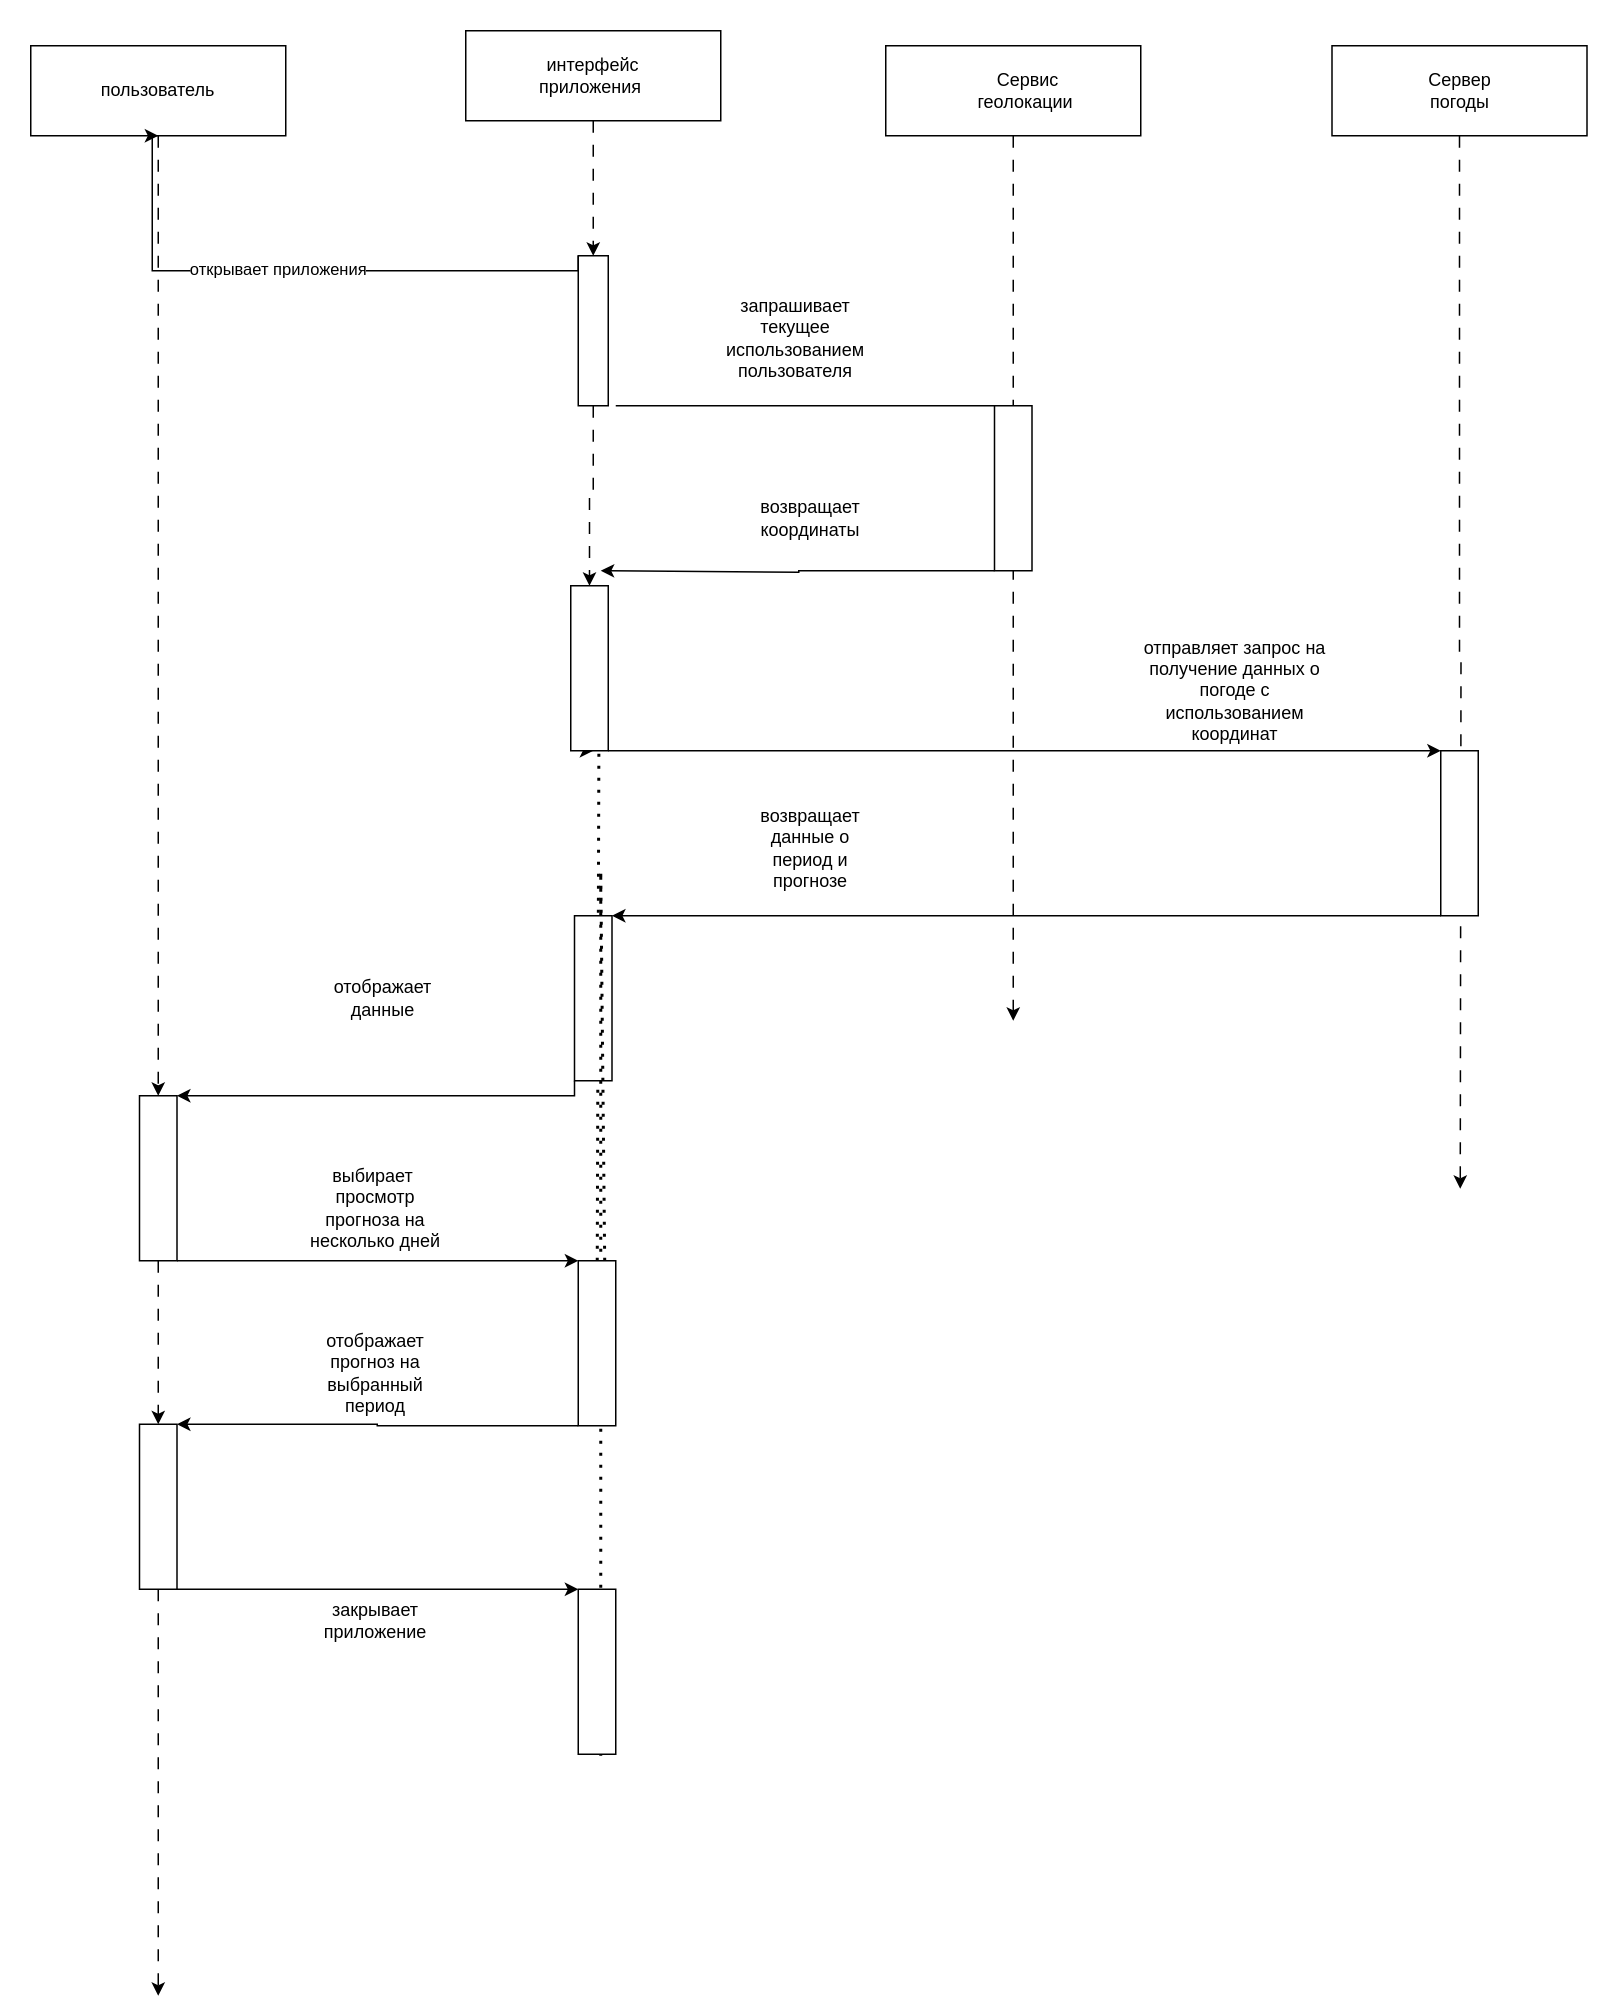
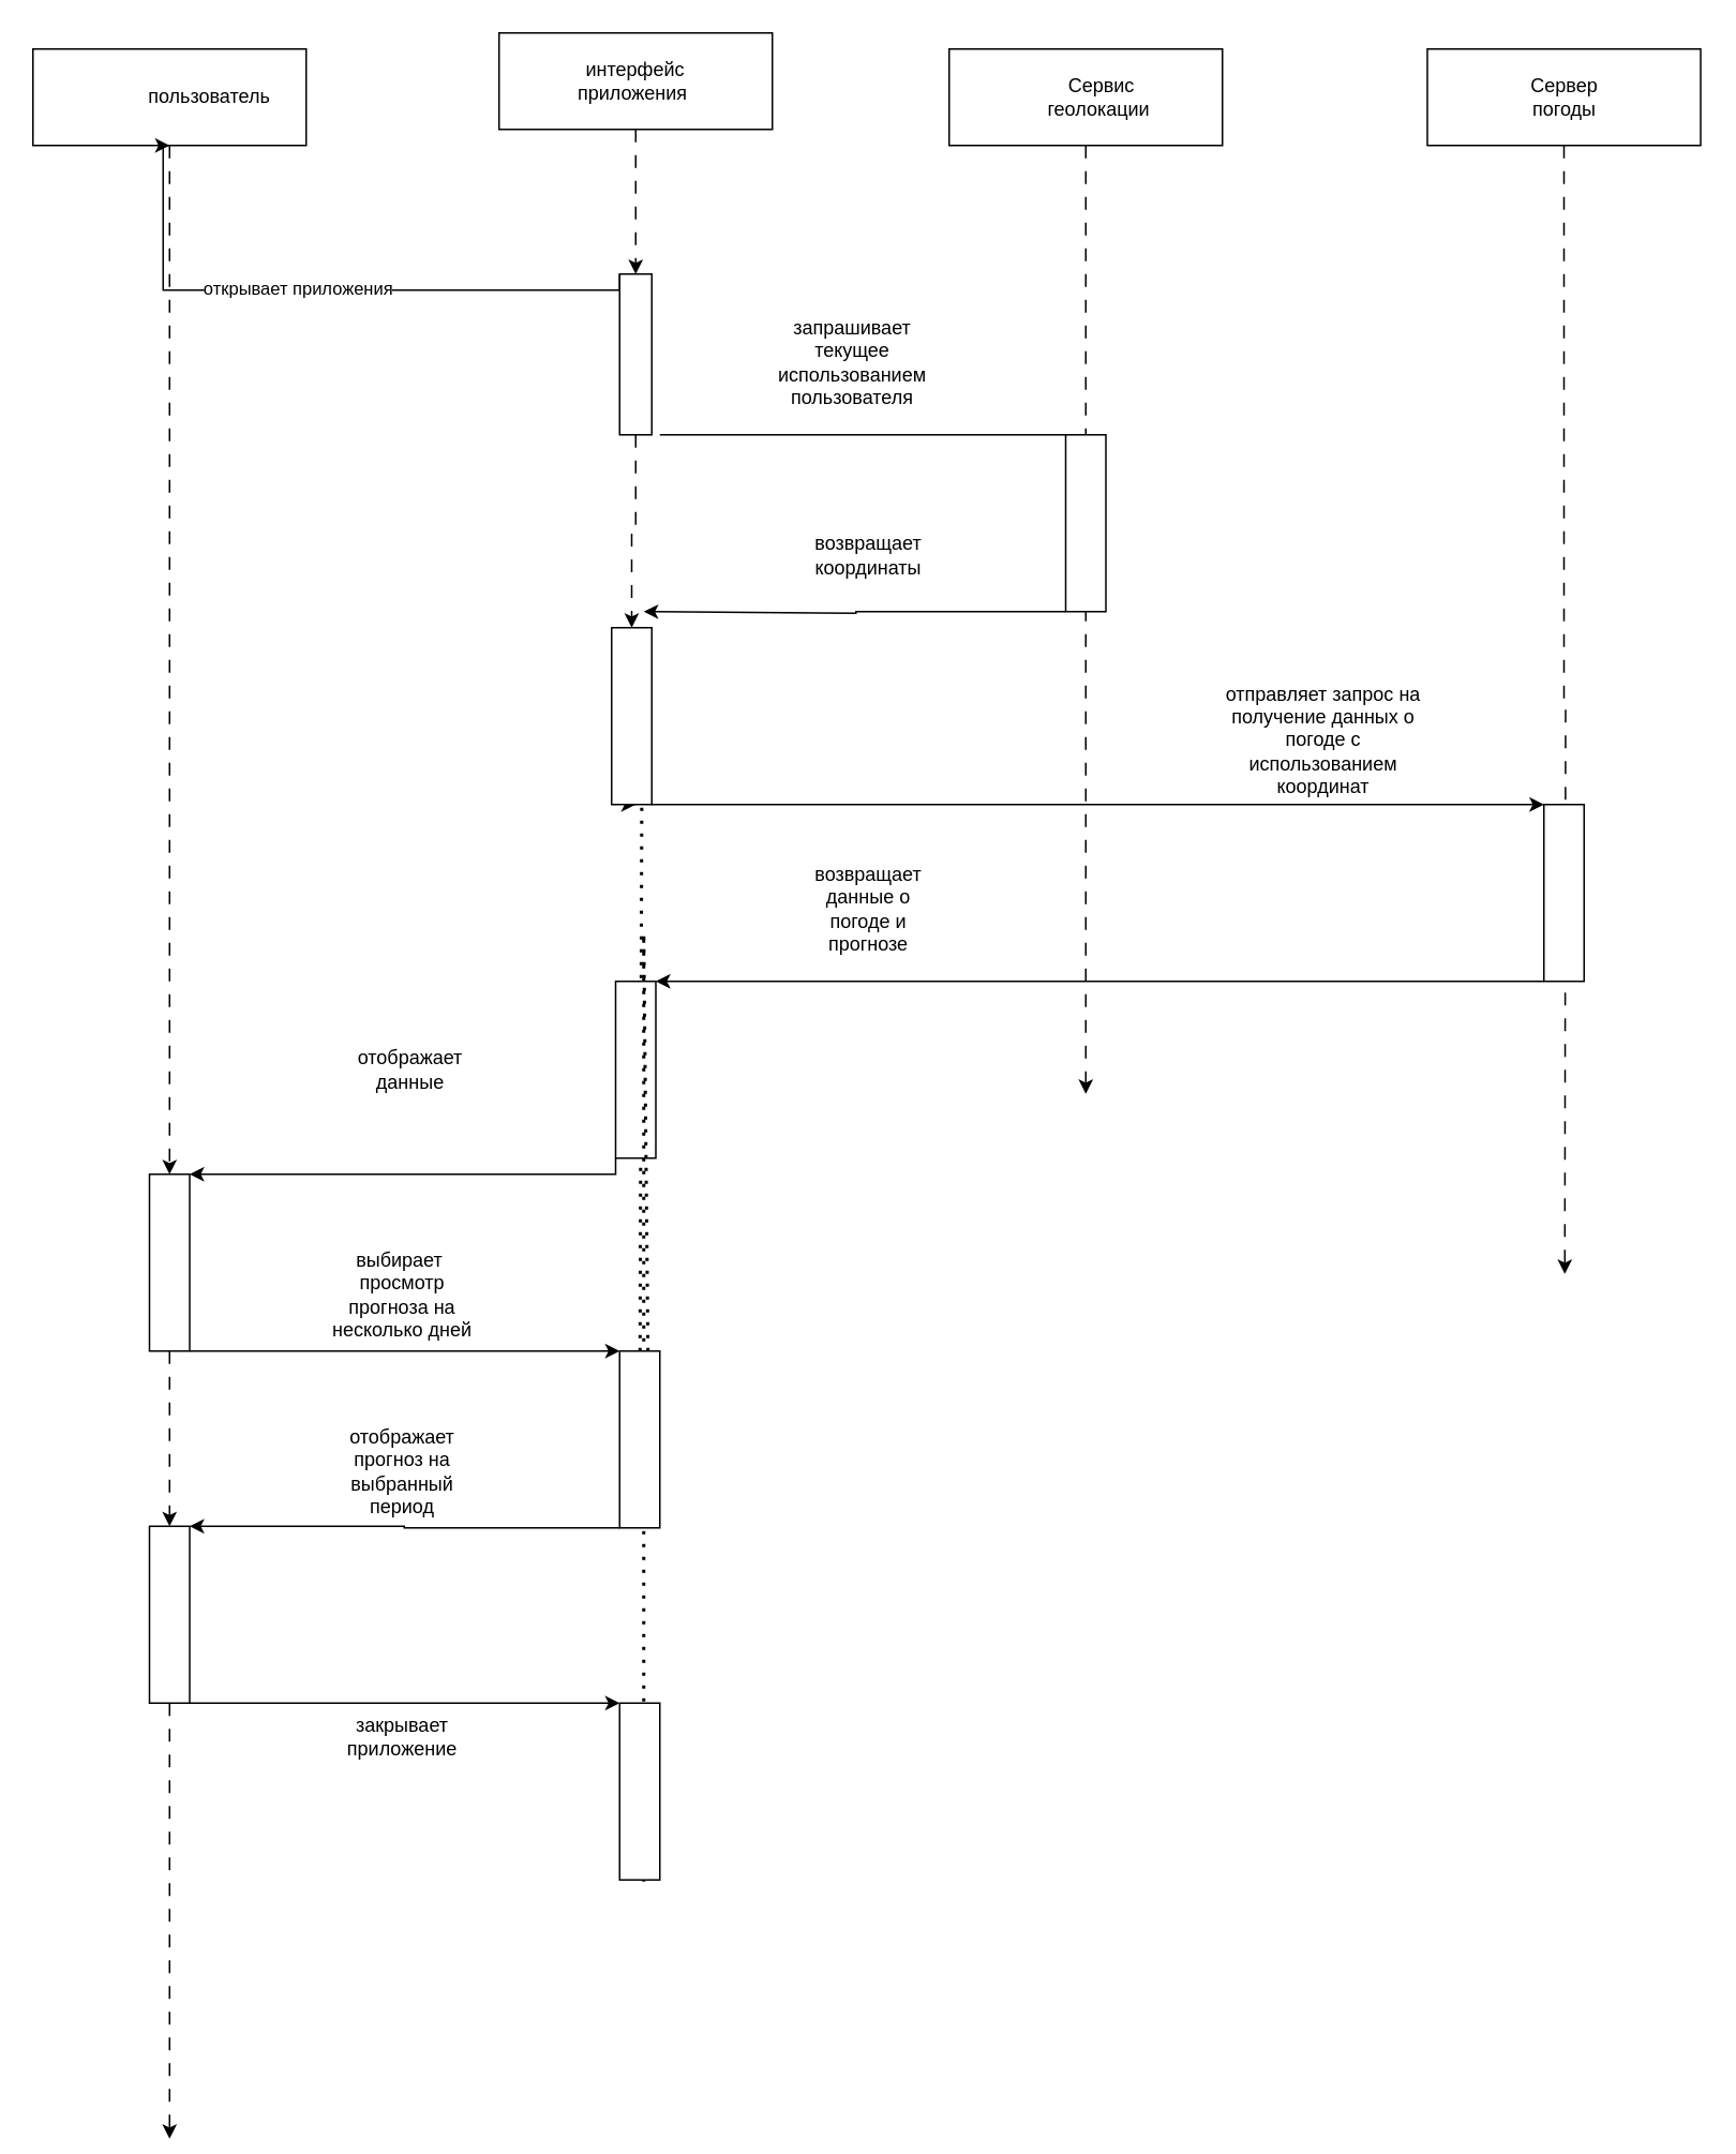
- <mxCell id="5" value="пользователь" style="text;html=1;align=center;verticalAlign=middle;whiteSpace=wrap;rounded=0;" vertex="1" parent="2"><mxGeometry x="55" y="15" width="60" height="30" as="geometry" /></mxCell>
+ <mxCell id="5" value="пользователь" style="text;html=1;align=center;verticalAlign=middle;whiteSpace=wrap;rounded=0;" vertex="1" parent="2"><mxGeometry x="80" y="15" width="60" height="30" as="geometry" /></mxCell>
- <mxCell id="40" value="возвращает данные о период и прогнозе" style="text;html=1;align=center;verticalAlign=middle;whiteSpace=wrap;rounded=0;" vertex="1" parent="1"><mxGeometry x="510" y="550" width="60" height="30" as="geometry" /></mxCell>
+ <mxCell id="40" value="возвращает данные о погоде и прогнозе" style="text;html=1;align=center;verticalAlign=middle;whiteSpace=wrap;rounded=0;" vertex="1" parent="1"><mxGeometry x="510" y="550" width="60" height="30" as="geometry" /></mxCell>
